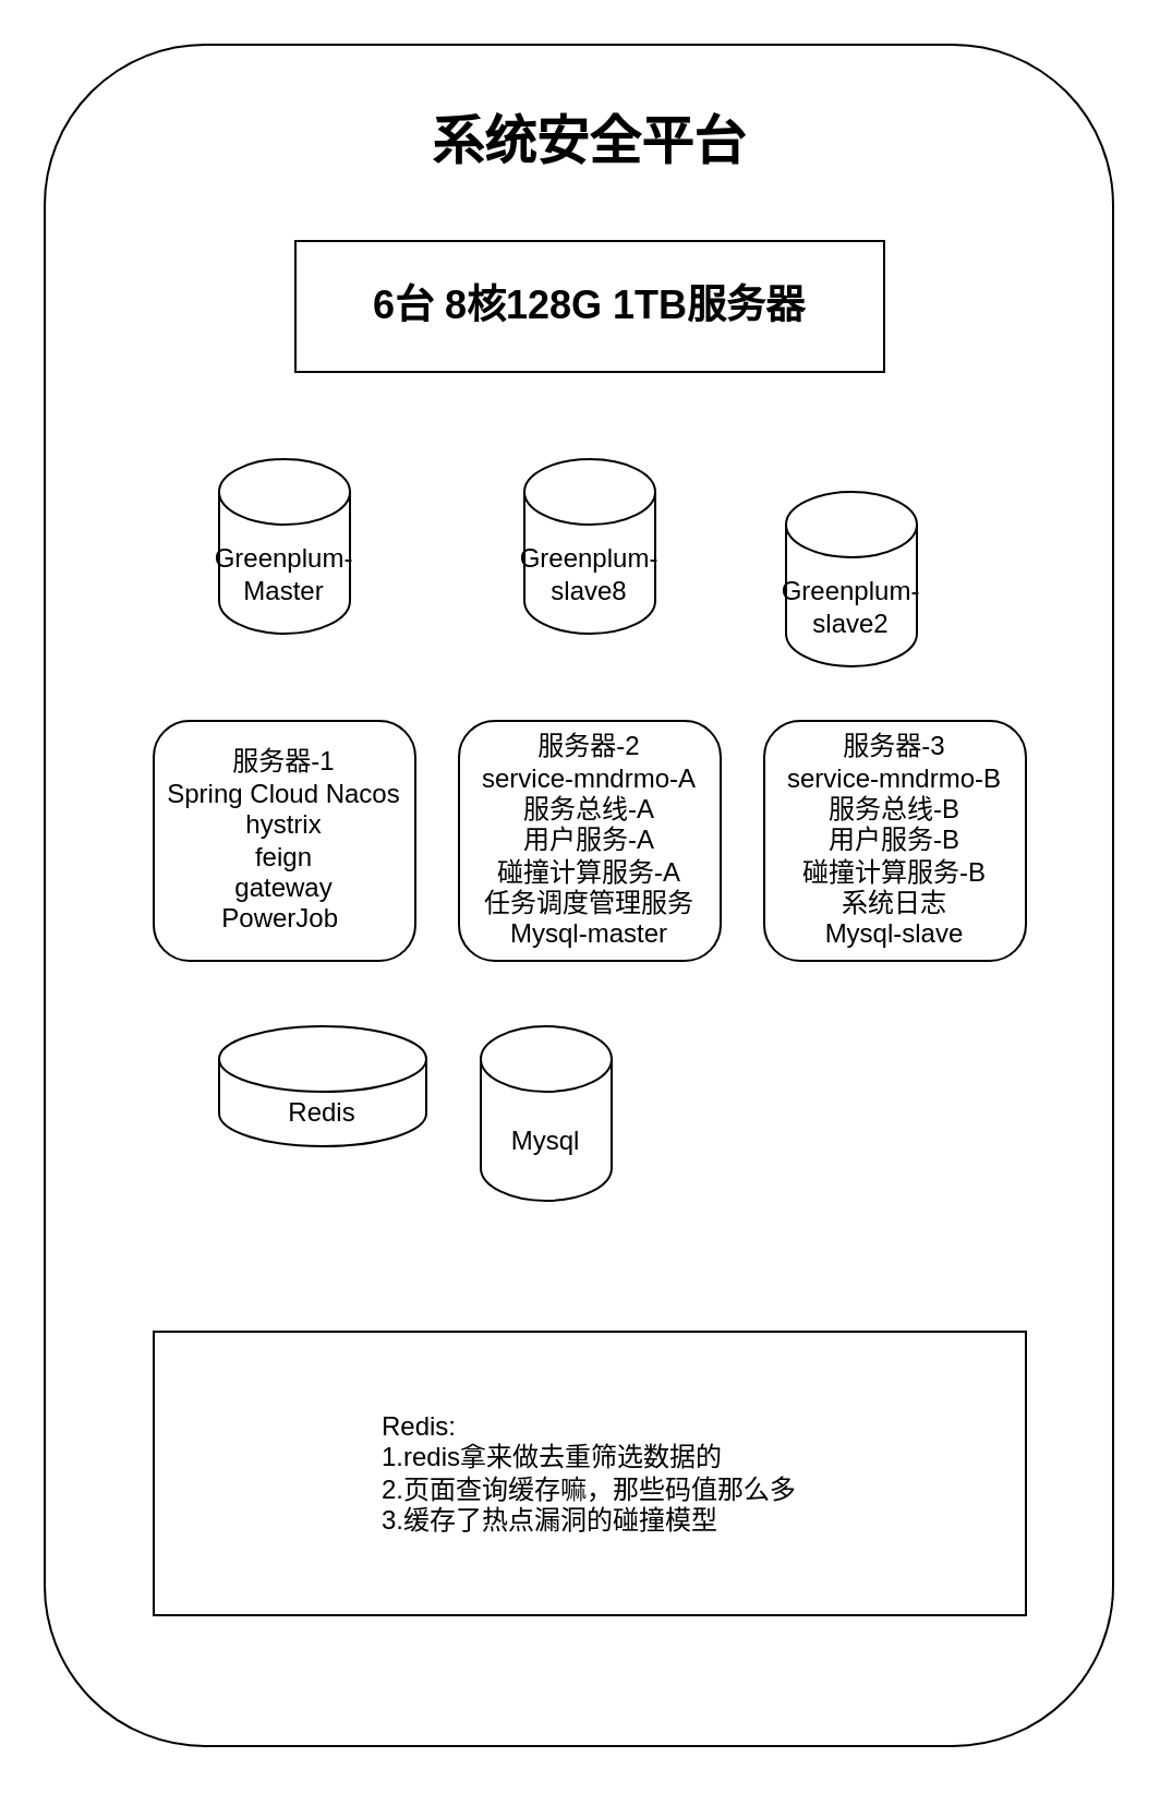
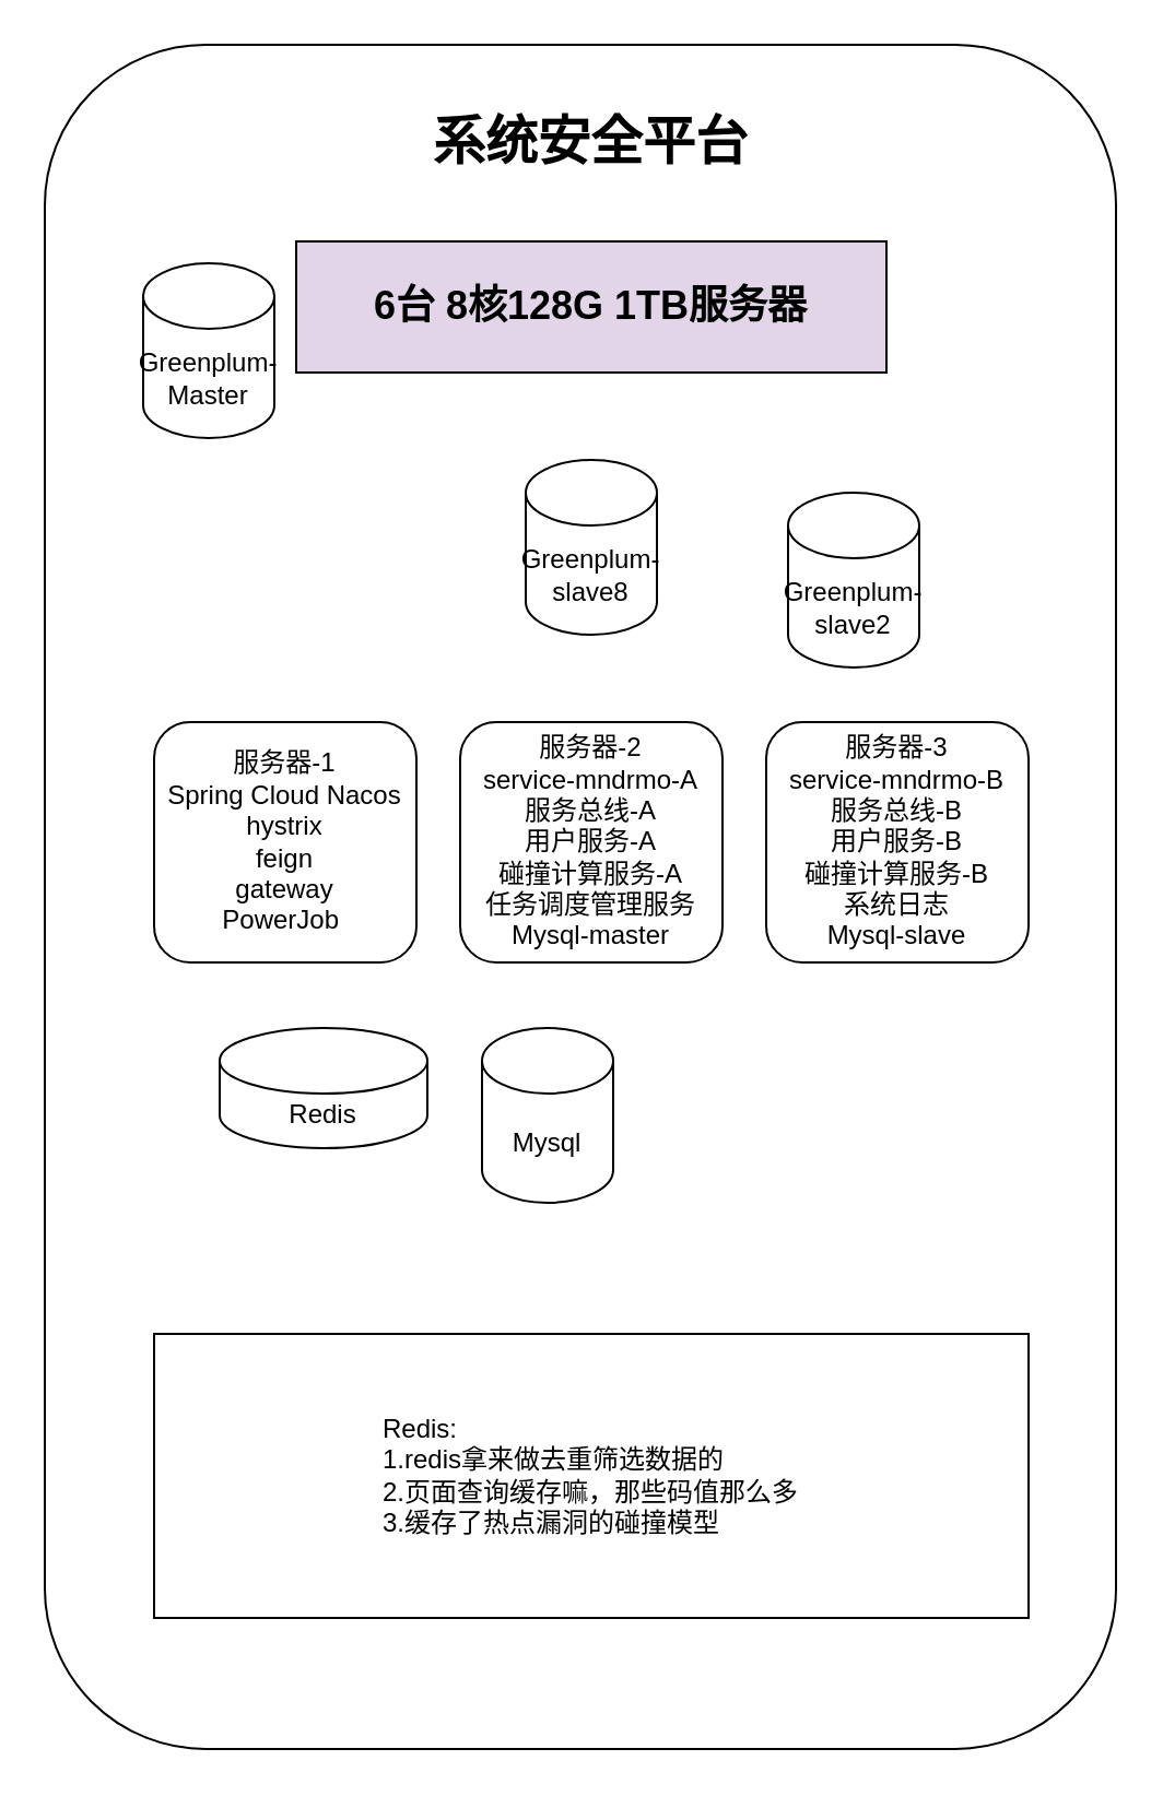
- <mxCell id="3" value="&lt;b&gt;&lt;font style=&quot;font-size: 18px;&quot;&gt;6台 8核128G 1TB服务器&lt;/font&gt;&lt;/b&gt;" style="rounded=0;whiteSpace=wrap;html=1;" vertex="1" parent="1"><mxGeometry x="135" y="110" width="270" height="60" as="geometry" /></mxCell>
+ <mxCell id="3" value="&lt;b&gt;&lt;font style=&quot;font-size: 18px;&quot;&gt;6台 8核128G 1TB服务器&lt;/font&gt;&lt;/b&gt;" style="rounded=0;whiteSpace=wrap;html=1;fillColor=#e1d5e7;" vertex="1" parent="1"><mxGeometry x="135" y="110" width="270" height="60" as="geometry" /></mxCell>
- <mxCell id="4" value="Greenplum-Master" style="shape=cylinder3;whiteSpace=wrap;html=1;boundedLbl=1;backgroundOutline=1;size=15;" vertex="1" parent="1"><mxGeometry x="100" y="210" width="60" height="80" as="geometry" /></mxCell>
+ <mxCell id="4" value="Greenplum-Master" style="shape=cylinder3;whiteSpace=wrap;html=1;boundedLbl=1;backgroundOutline=1;size=15;" vertex="1" parent="1"><mxGeometry x="65" y="120" width="60" height="80" as="geometry" /></mxCell>
